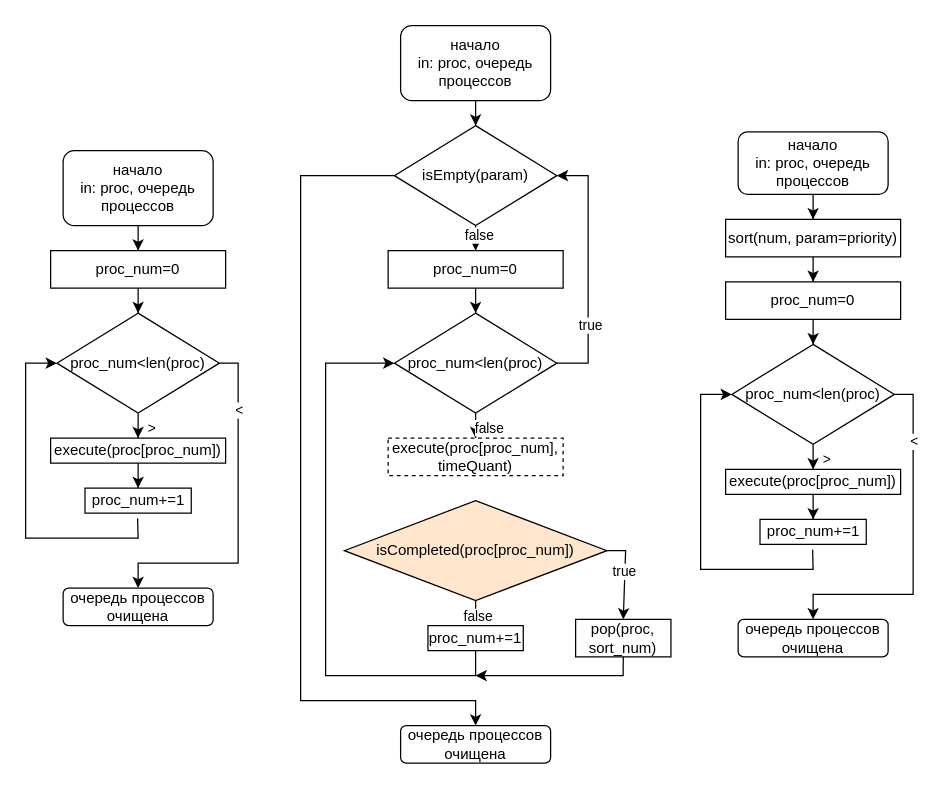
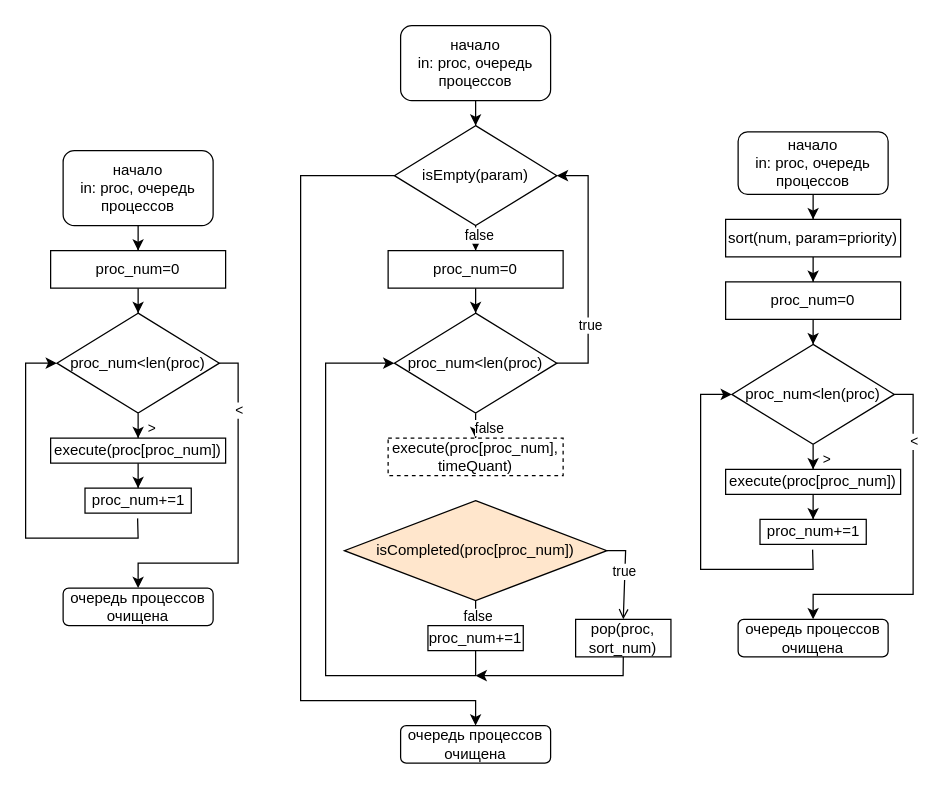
- <mxCell id="32" value="" style="endArrow=classic;html=1;rounded=0;exitX=1;exitY=0.5;exitDx=0;exitDy=0;entryX=0.5;entryY=0;entryDx=0;entryDy=0;" edge="1" parent="1" source="23" target="31"><mxGeometry width="50" height="50" relative="1" as="geometry"><mxPoint x="430" y="640" as="sourcePoint" /><mxPoint x="500" y="480" as="targetPoint" /><Array as="points"><mxPoint x="500" y="440" /></Array></mxGeometry></mxCell>
+ <mxCell id="32" value="" style="endArrow=open;html=1;rounded=0;exitX=1;exitY=0.5;exitDx=0;exitDy=0;entryX=0.5;entryY=0;entryDx=0;entryDy=0;" edge="1" parent="1" source="23" target="31"><mxGeometry width="50" height="50" relative="1" as="geometry"><mxPoint x="430" y="640" as="sourcePoint" /><mxPoint x="500" y="480" as="targetPoint" /><Array as="points"><mxPoint x="500" y="440" /></Array></mxGeometry></mxCell>
